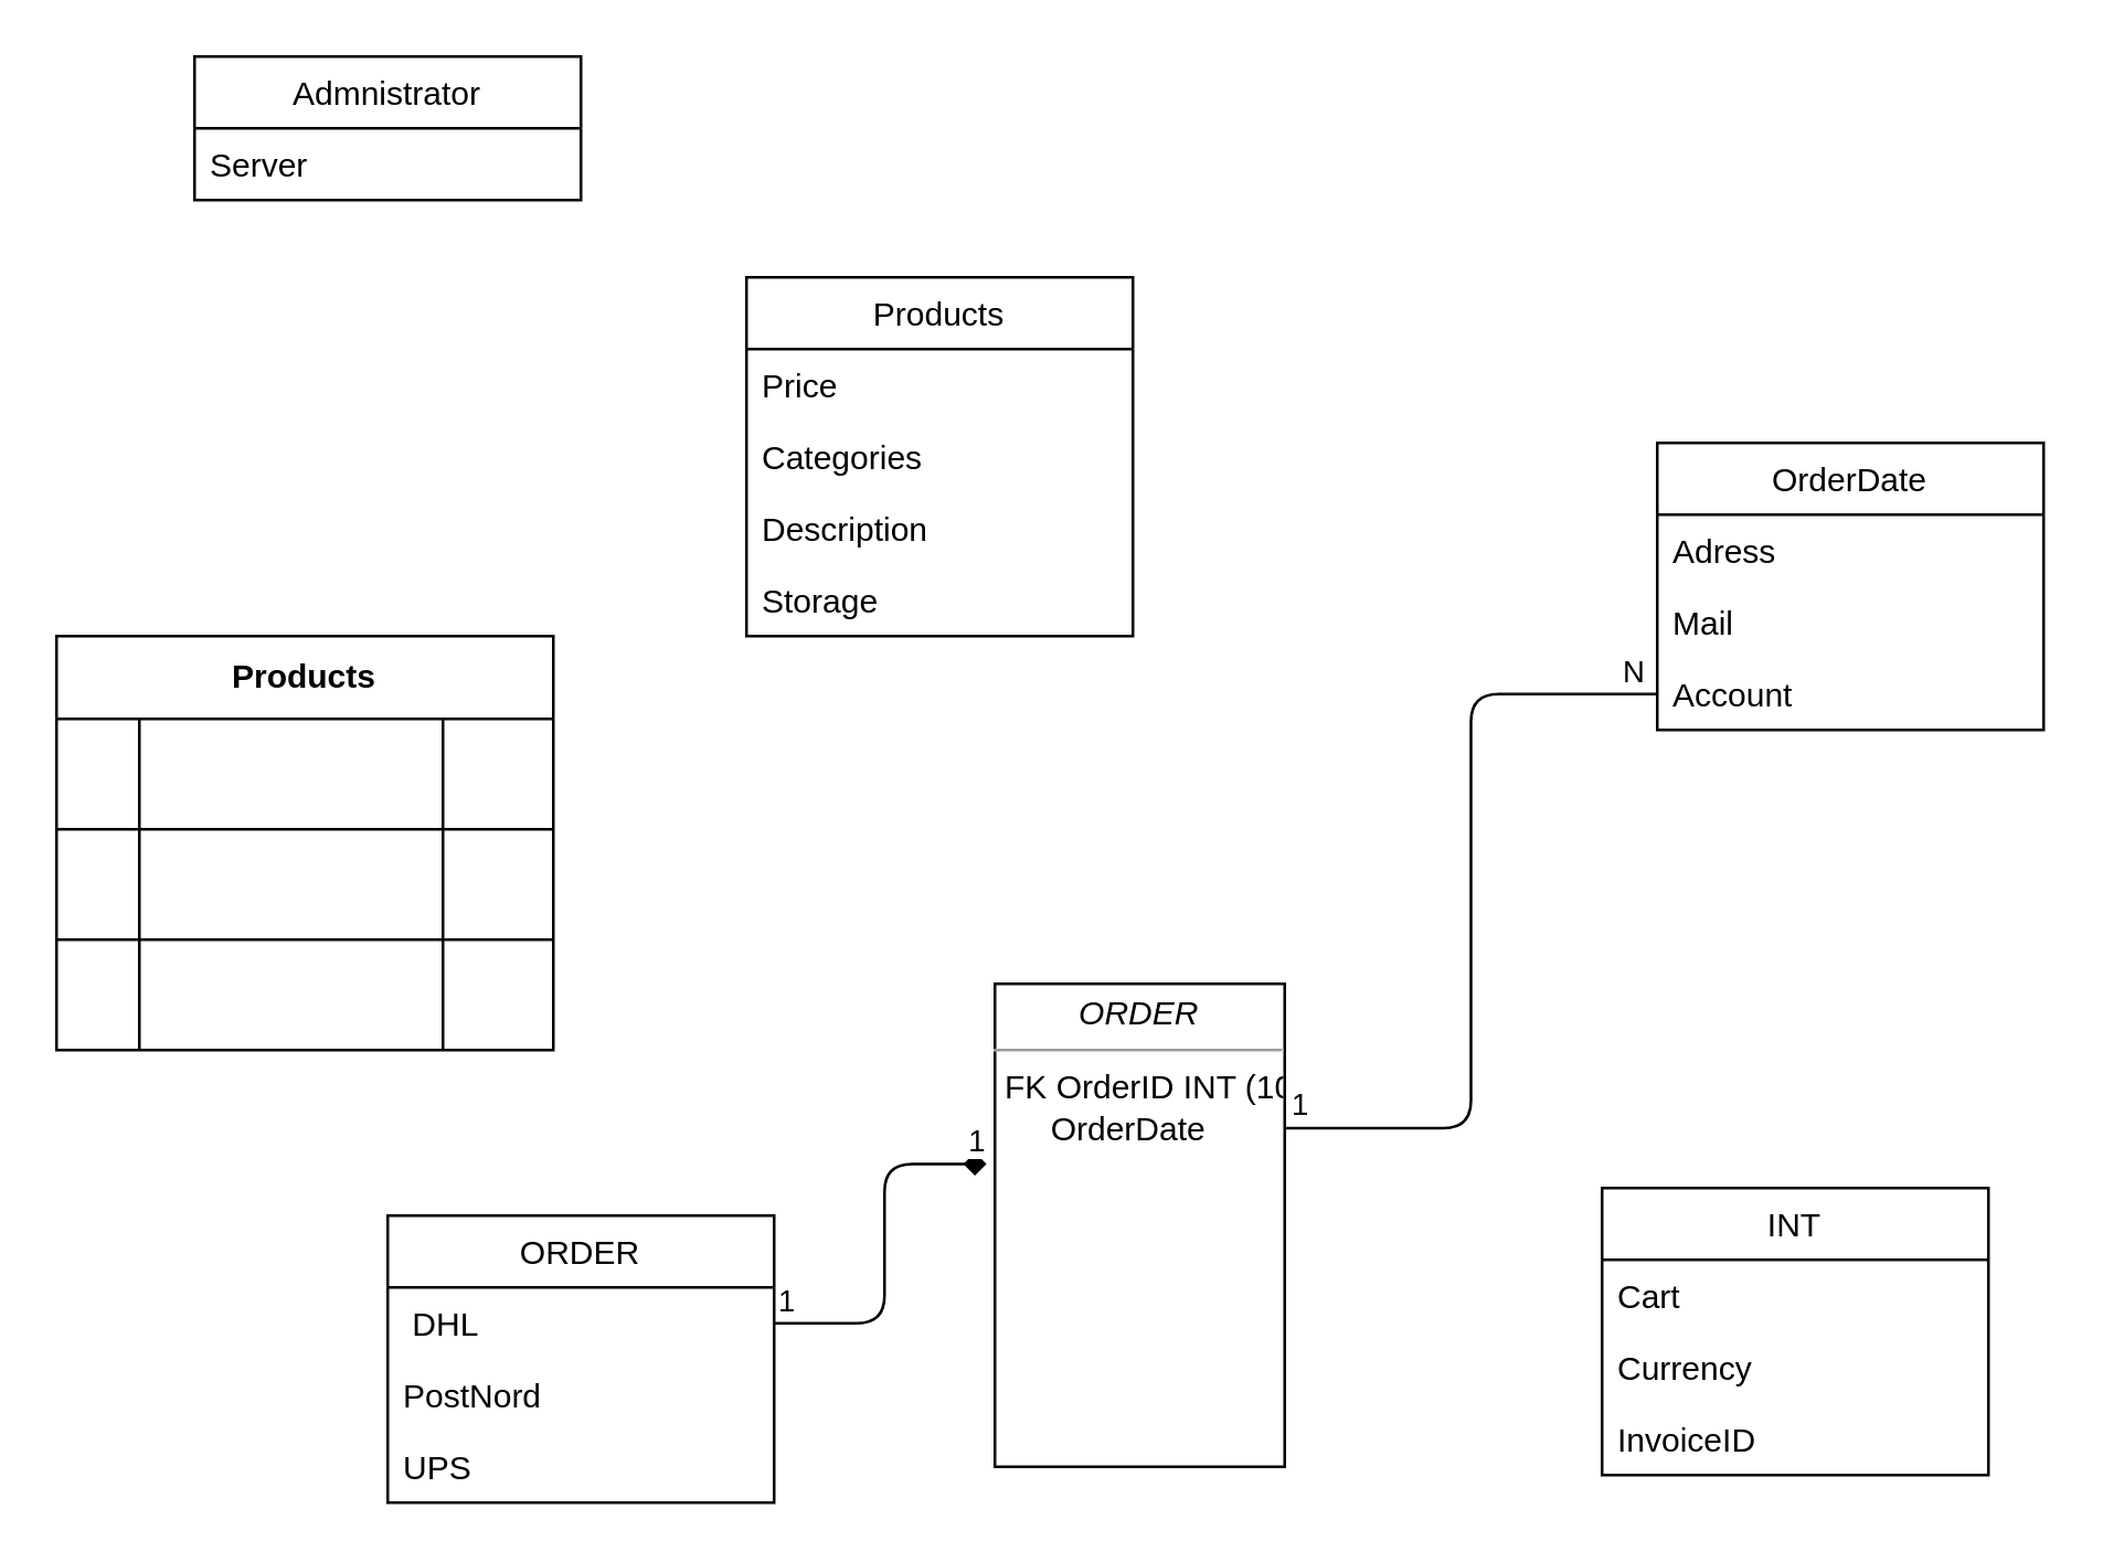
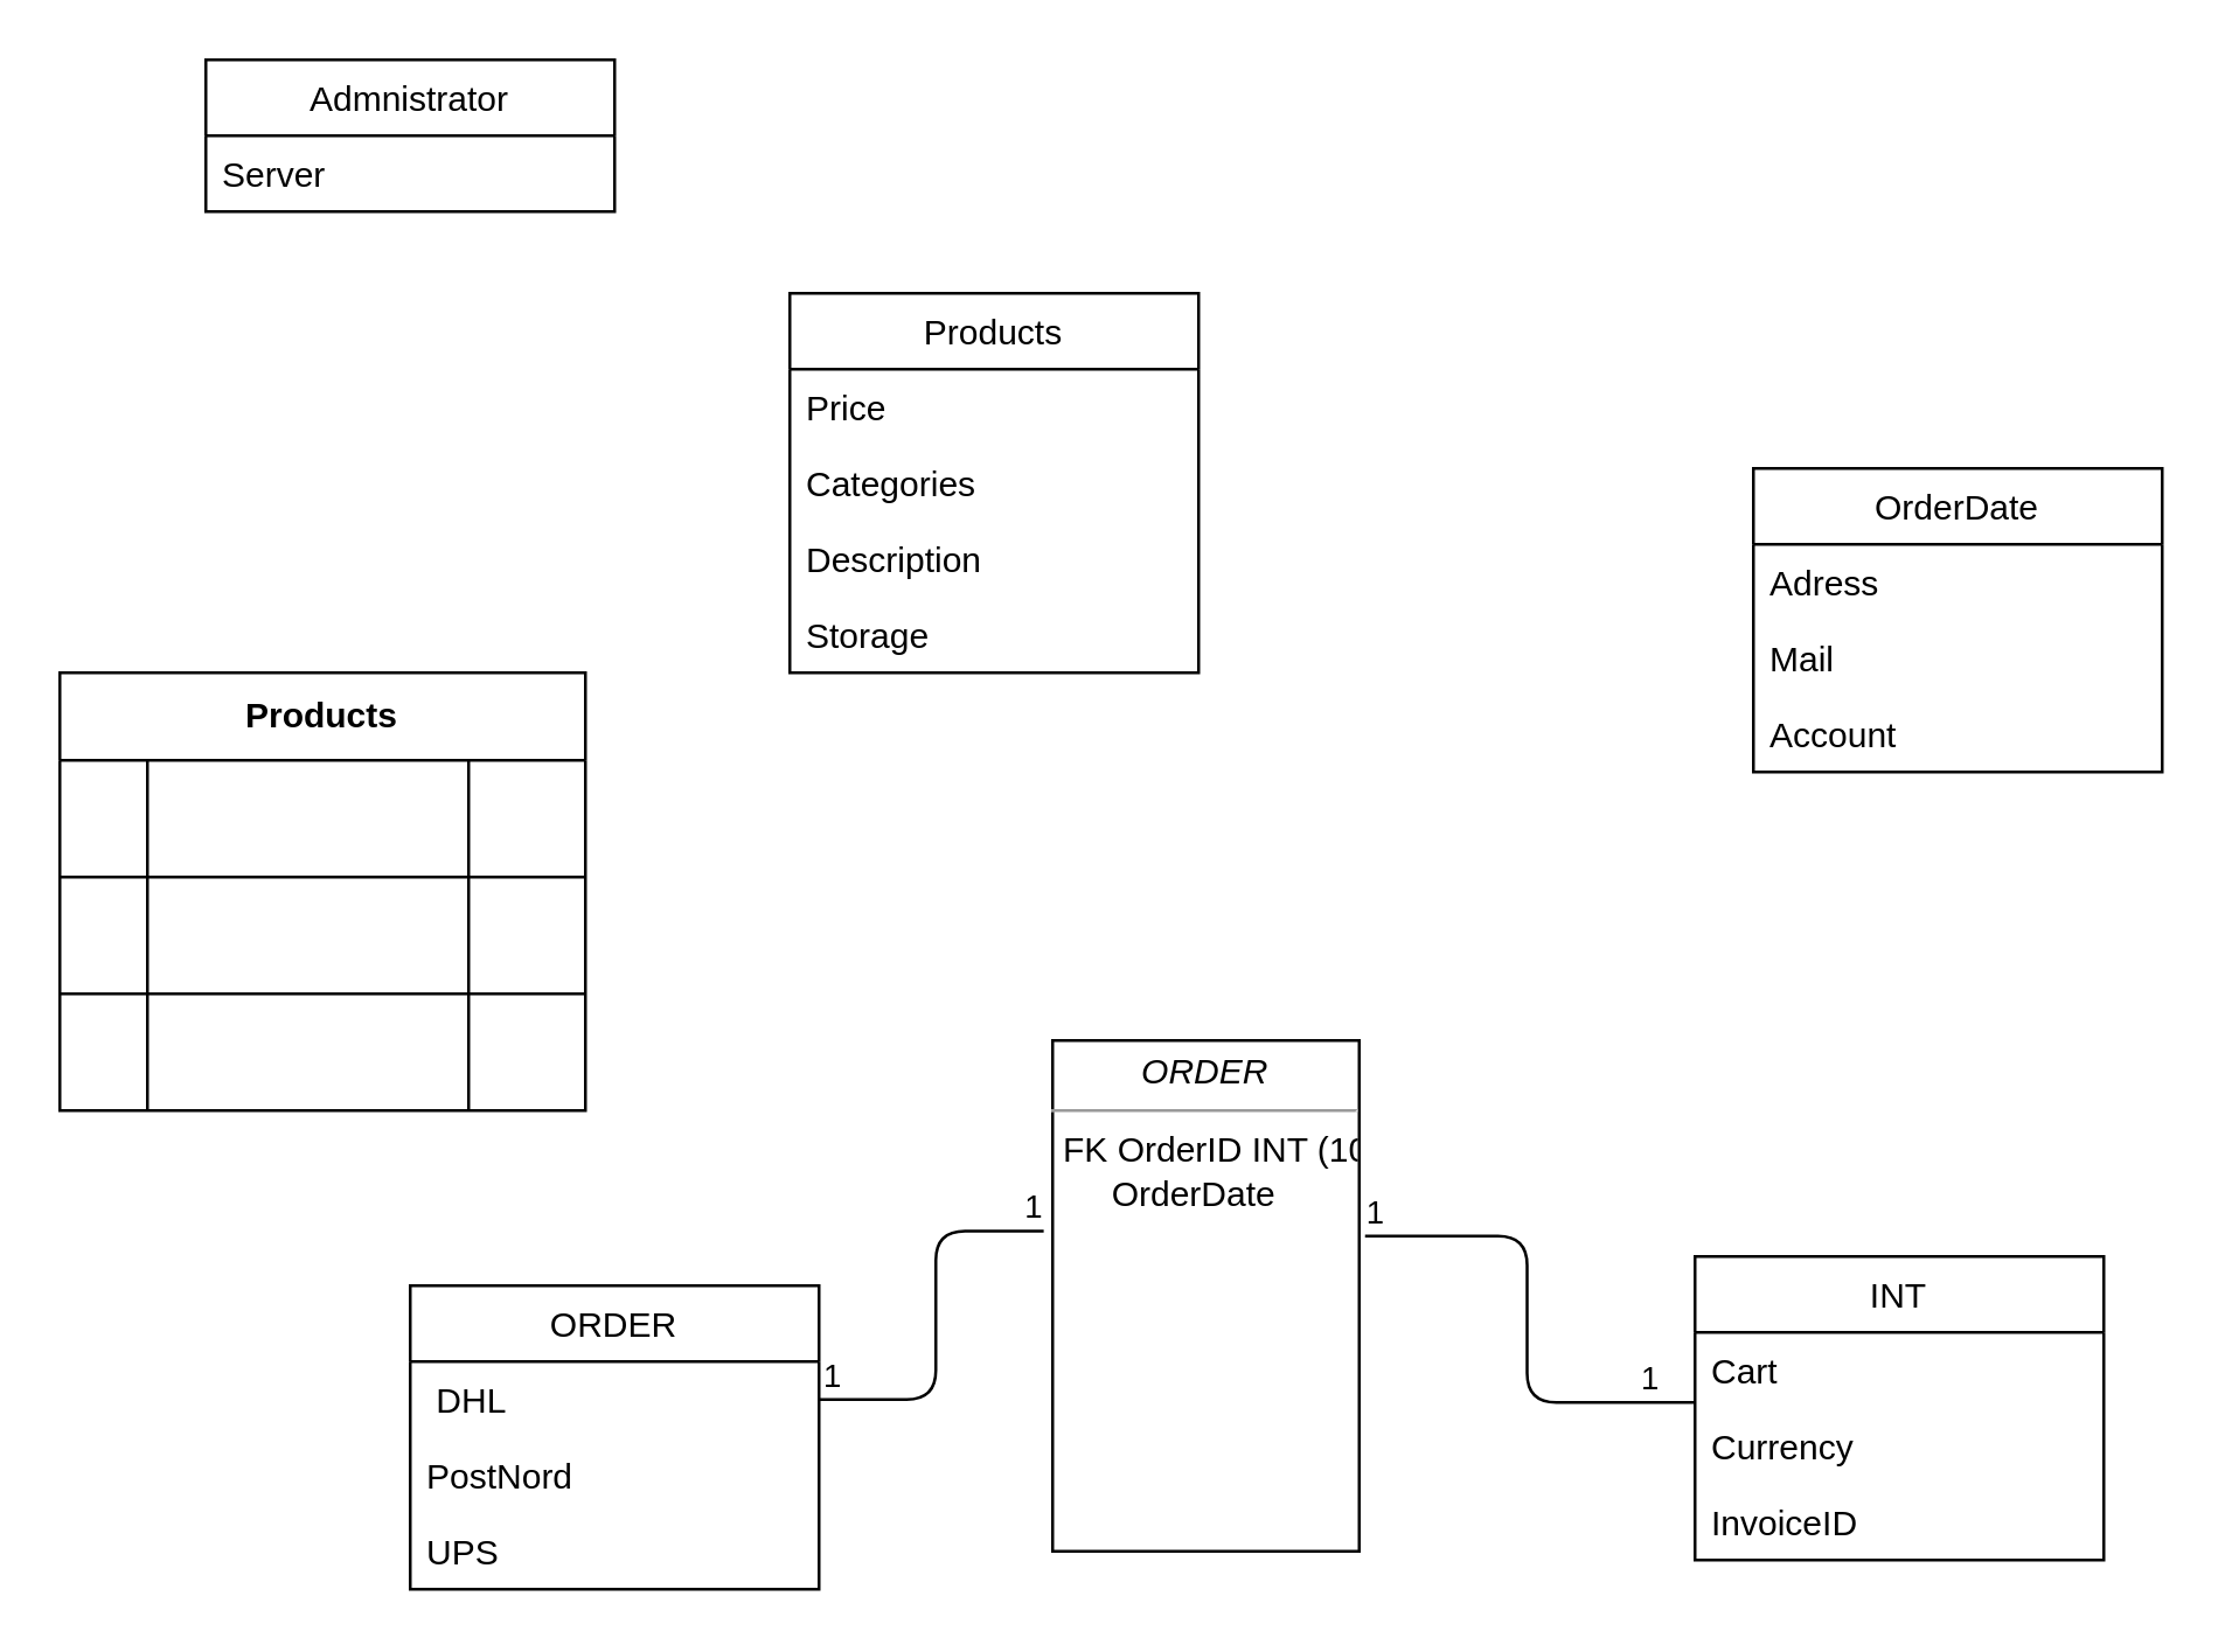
- <mxCell id="21" value="" style="endArrow=none;html=1;edgeStyle=orthogonalEdgeStyle;entryX=0;entryY=0.5;entryDx=0;entryDy=0;exitX=1.005;exitY=0.299;exitDx=0;exitDy=0;exitPerimeter=0;" parent="1" source="2" target="20" edge="1"><mxGeometry relative="1" as="geometry"><mxPoint x="590" y="360" as="sourcePoint" /><mxPoint x="490" y="280" as="targetPoint" /></mxGeometry></mxCell>
- <mxCell id="22" value="1" style="edgeLabel;resizable=0;html=1;align=left;verticalAlign=bottom;" parent="21" connectable="0" vertex="1"><mxGeometry x="-1" relative="1" as="geometry" /></mxCell>
- <mxCell id="23" value="N" style="edgeLabel;resizable=0;html=1;align=right;verticalAlign=bottom;" parent="21" connectable="0" vertex="1"><mxGeometry x="1" relative="1" as="geometry"><mxPoint x="-4" as="offset" /></mxGeometry></mxCell>
- <mxCell id="7" value="" style="endArrow=diamond;html=1;edgeStyle=orthogonalEdgeStyle;exitX=1;exitY=0.5;exitDx=0;exitDy=0;entryX=-0.029;entryY=0.373;entryDx=0;entryDy=0;entryPerimeter=0;" parent="1" source="4" target="2" edge="1"><mxGeometry relative="1" as="geometry"><mxPoint x="260" y="290" as="sourcePoint" /><mxPoint x="420" y="290" as="targetPoint" /></mxGeometry></mxCell>
+ <mxCell id="7" value="" style="endArrow=none;html=1;edgeStyle=orthogonalEdgeStyle;exitX=1;exitY=0.5;exitDx=0;exitDy=0;entryX=-0.029;entryY=0.373;entryDx=0;entryDy=0;entryPerimeter=0;" parent="1" source="4" target="2" edge="1"><mxGeometry relative="1" as="geometry"><mxPoint x="260" y="290" as="sourcePoint" /><mxPoint x="420" y="290" as="targetPoint" /></mxGeometry></mxCell>
+ <mxCell id="14" value="" style="endArrow=none;html=1;edgeStyle=orthogonalEdgeStyle;exitX=0;exitY=0.923;exitDx=0;exitDy=0;entryX=1.019;entryY=0.383;entryDx=0;entryDy=0;entryPerimeter=0;exitPerimeter=0;" parent="1" source="11" target="2" edge="1"><mxGeometry relative="1" as="geometry"><mxPoint x="290" y="489" as="sourcePoint" /><mxPoint x="385.94" y="407.03" as="targetPoint" /></mxGeometry></mxCell>
+ <mxCell id="15" value="1" style="edgeLabel;resizable=0;html=1;align=left;verticalAlign=bottom;" parent="14" connectable="0" vertex="1"><mxGeometry x="-1" relative="1" as="geometry"><mxPoint x="-20" as="offset" /></mxGeometry></mxCell>
+ <mxCell id="16" value="1" style="edgeLabel;resizable=0;html=1;align=right;verticalAlign=bottom;" parent="14" connectable="0" vertex="1"><mxGeometry x="1" relative="1" as="geometry"><mxPoint x="7.49" as="offset" /></mxGeometry></mxCell>
